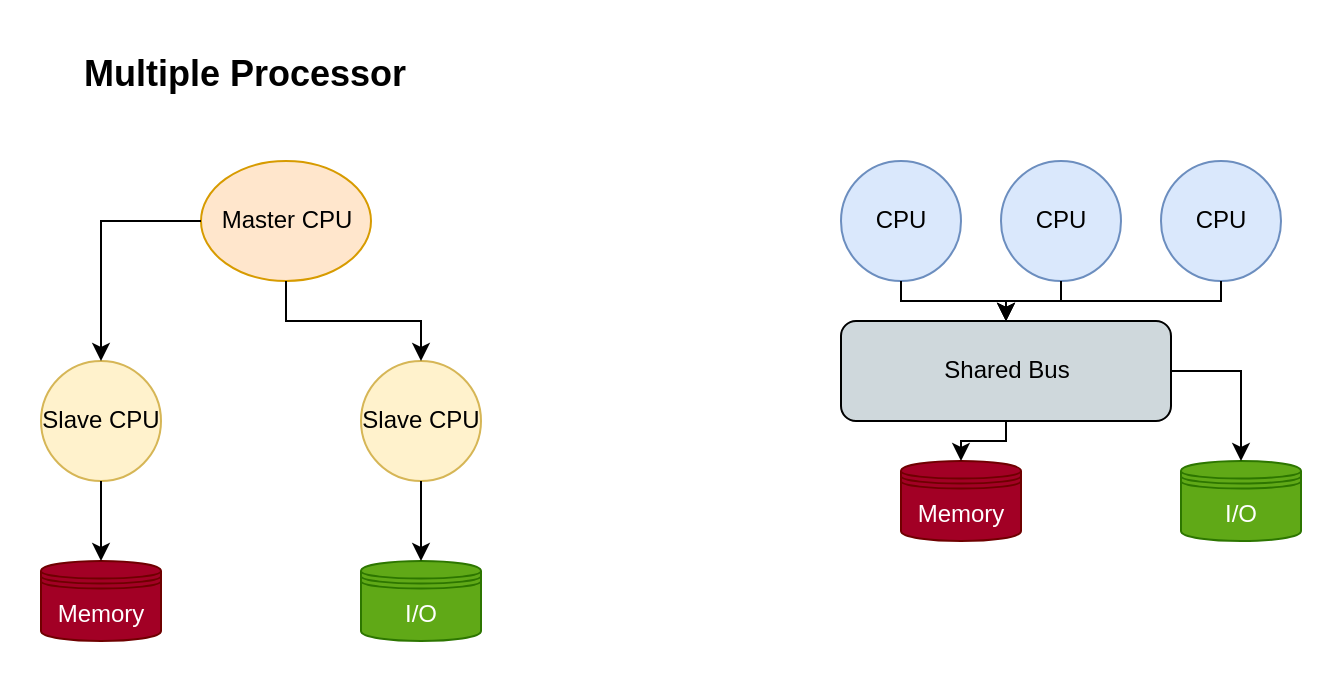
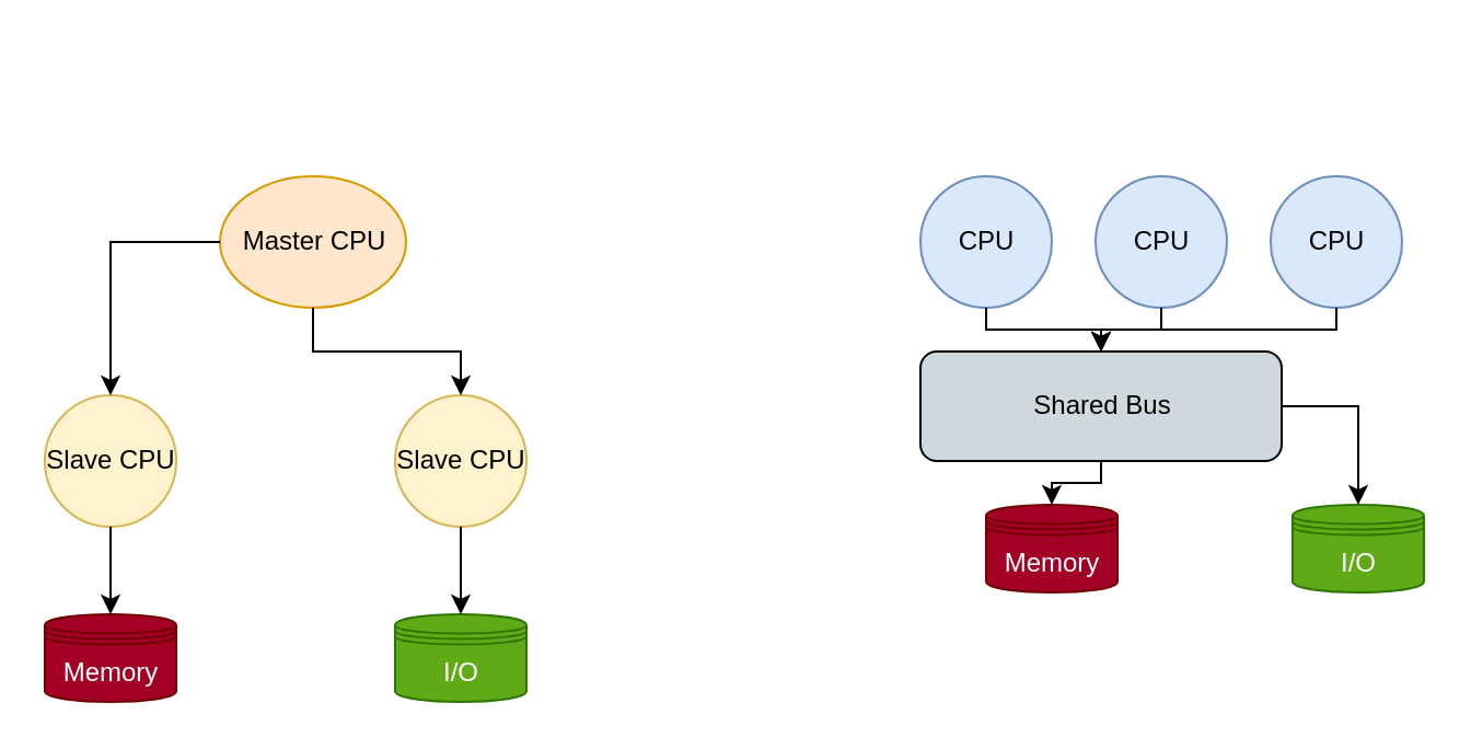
- <mxCell id="2" value="Multiple Processor" style="text;html=1;fontSize=18;fontStyle=1;" parent="1" vertex="1"><mxGeometry x="40" y="20" width="180" height="30" as="geometry" /></mxCell>
